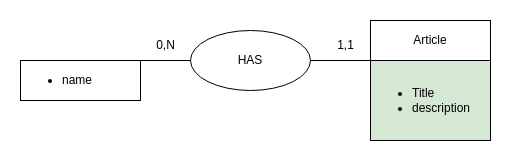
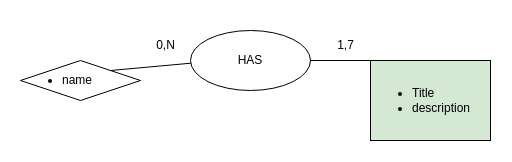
- <mxCell id="4" value="Article" style="whiteSpace=wrap;html=1;align=center;" vertex="1" parent="1"><mxGeometry x="370" y="20" width="120" height="40" as="geometry" /></mxCell>
- <mxCell id="9" value="1,1" style="text;html=1;align=center;verticalAlign=middle;resizable=0;points=[];autosize=1;strokeColor=none;fillColor=none;" vertex="1" parent="1"><mxGeometry x="325" y="30" width="40" height="30" as="geometry" /></mxCell>
+ <mxCell id="9" value="1,7" style="text;html=1;align=center;verticalAlign=middle;resizable=0;points=[];autosize=1;strokeColor=none;fillColor=none;" vertex="1" parent="1"><mxGeometry x="325" y="30" width="40" height="30" as="geometry" /></mxCell>
- <mxCell id="3" value="&lt;ul&gt;&lt;li&gt;name&lt;/li&gt;&lt;/ul&gt;" style="whiteSpace=wrap;html=1;align=left;" vertex="1" parent="1"><mxGeometry x="20" y="60" width="120" height="40" as="geometry" /></mxCell>
+ <mxCell id="3" value="&lt;ul&gt;&lt;li&gt;name&lt;/li&gt;&lt;/ul&gt;" style="rhombus;whiteSpace=wrap;html=1;align=left;" vertex="1" parent="1"><mxGeometry x="20" y="60" width="120" height="40" as="geometry" /></mxCell>
